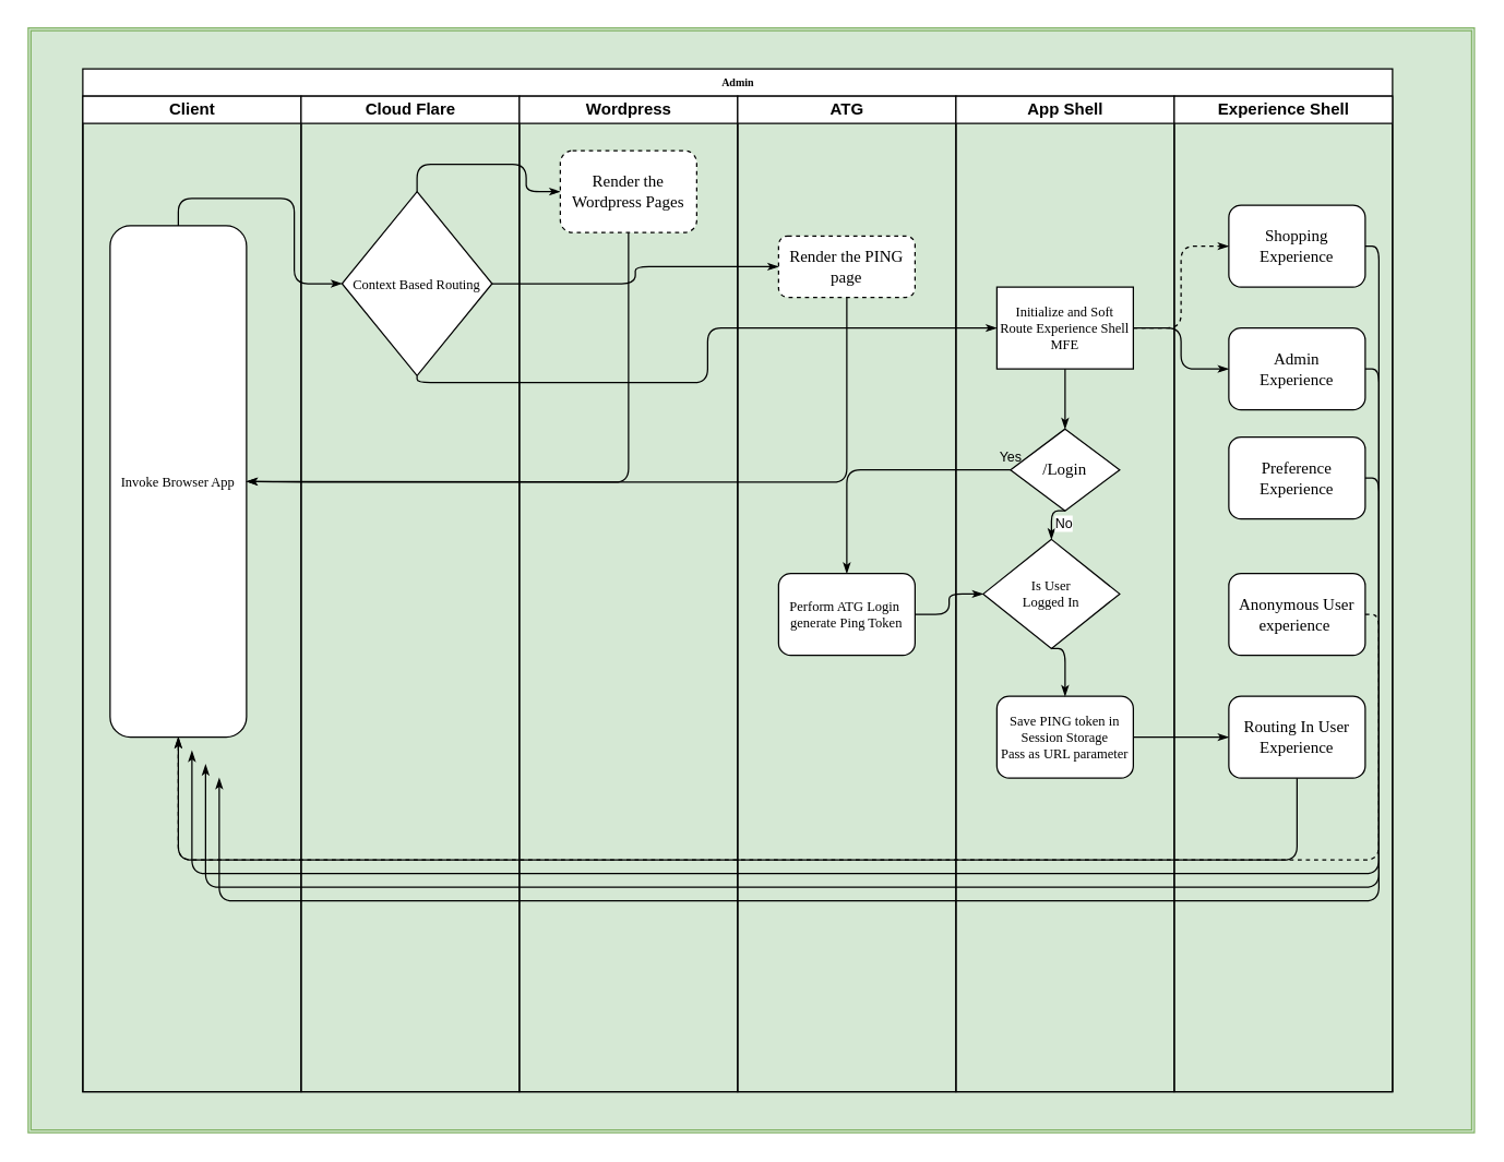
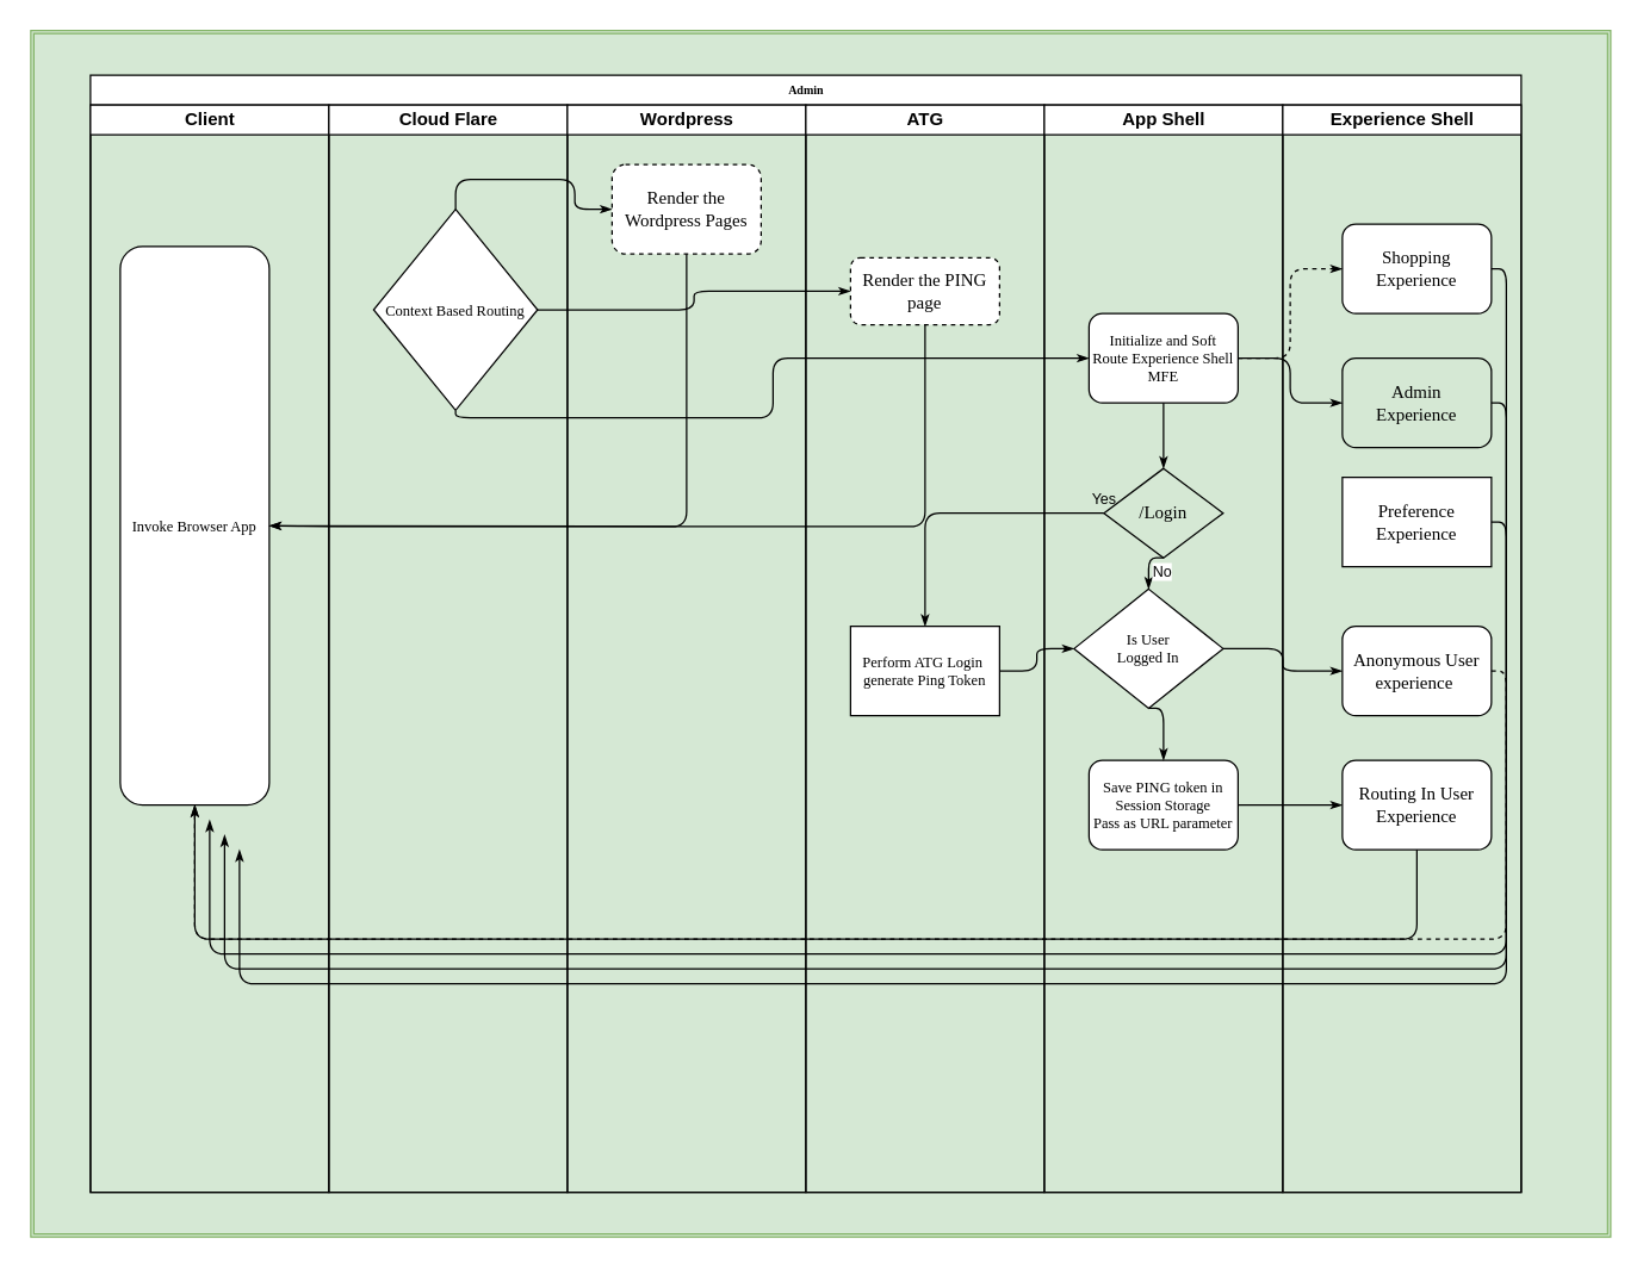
- <mxCell id="6" style="edgeStyle=orthogonalEdgeStyle;rounded=1;html=1;labelBackgroundColor=none;startArrow=none;startFill=0;startSize=5;endArrow=classicThin;endFill=1;endSize=5;jettySize=auto;orthogonalLoop=1;strokeWidth=1;fontFamily=Verdana;fontSize=8;entryX=0;entryY=0.5;entryDx=0;entryDy=0;exitX=0.5;exitY=0;exitDx=0;exitDy=0;" parent="3" source="5" target="12" edge="1"><mxGeometry relative="1" as="geometry" /></mxCell>
- <mxCell id="28" value="&lt;font style=&quot;font-size: 10px&quot;&gt;Initialize and Soft Route Experience Shell MFE&lt;/font&gt;" style="whiteSpace=wrap;html=1;shadow=0;labelBackgroundColor=none;strokeWidth=1;fontFamily=Verdana;fontSize=8;align=center;rounded=0;" parent="21" vertex="1"><mxGeometry x="30" y="140" width="100" height="60" as="geometry" /></mxCell>
+ <mxCell id="28" value="&lt;font style=&quot;font-size: 10px&quot;&gt;Initialize and Soft Route Experience Shell MFE&lt;/font&gt;" style="rounded=1;whiteSpace=wrap;html=1;shadow=0;labelBackgroundColor=none;strokeWidth=1;fontFamily=Verdana;fontSize=8;align=center;" parent="21" vertex="1"><mxGeometry x="30" y="140" width="100" height="60" as="geometry" /></mxCell>
- <mxCell id="36" value="&lt;font style=&quot;font-size: 12px&quot;&gt;Admin&lt;br&gt;Experience&lt;br&gt;&lt;/font&gt;" style="rounded=1;whiteSpace=wrap;html=1;shadow=0;labelBackgroundColor=none;strokeWidth=1;fontFamily=Verdana;fontSize=8;align=center;" vertex="1" parent="32"><mxGeometry x="40" y="170" width="100" height="60" as="geometry" /></mxCell>
+ <mxCell id="36" value="&lt;font style=&quot;font-size: 12px&quot;&gt;Admin&lt;br&gt;Experience&lt;br&gt;&lt;/font&gt;" style="rounded=1;whiteSpace=wrap;html=1;shadow=0;labelBackgroundColor=none;strokeWidth=1;fontFamily=Verdana;fontSize=8;align=center;fillColor=#d5e8d4;" vertex="1" parent="32"><mxGeometry x="40" y="170" width="100" height="60" as="geometry" /></mxCell>
- <mxCell id="23" value="&lt;span style=&quot;font-size: 12px&quot;&gt;/Login&lt;/span&gt;" style="rhombus;whiteSpace=wrap;html=1;rounded=0;shadow=0;labelBackgroundColor=none;strokeWidth=1;fontFamily=Verdana;fontSize=8;align=center;" parent="21" vertex="1"><mxGeometry x="40" y="244" width="80" height="60" as="geometry" /></mxCell>
+ <mxCell id="23" value="&lt;span style=&quot;font-size: 12px&quot;&gt;/Login&lt;/span&gt;" style="rhombus;whiteSpace=wrap;html=1;rounded=0;shadow=0;labelBackgroundColor=none;strokeWidth=1;fontFamily=Verdana;fontSize=8;align=center;fillColor=#d5e8d4;" parent="21" vertex="1"><mxGeometry x="40" y="244" width="80" height="60" as="geometry" /></mxCell>
- <mxCell id="37" value="&lt;font style=&quot;font-size: 12px&quot;&gt;Preference Experience&lt;/font&gt;" style="rounded=1;whiteSpace=wrap;html=1;shadow=0;labelBackgroundColor=none;strokeWidth=1;fontFamily=Verdana;fontSize=8;align=center;" vertex="1" parent="32"><mxGeometry x="40" y="250" width="100" height="60" as="geometry" /></mxCell>
+ <mxCell id="37" value="&lt;font style=&quot;font-size: 12px&quot;&gt;Preference Experience&lt;/font&gt;" style="whiteSpace=wrap;html=1;shadow=0;labelBackgroundColor=none;strokeWidth=1;fontFamily=Verdana;fontSize=8;align=center;rounded=0;" vertex="1" parent="32"><mxGeometry x="40" y="250" width="100" height="60" as="geometry" /></mxCell>
+ <mxCell id="17" style="edgeStyle=orthogonalEdgeStyle;rounded=1;html=1;labelBackgroundColor=none;startArrow=none;startFill=0;startSize=5;endArrow=classicThin;endFill=1;endSize=5;jettySize=auto;orthogonalLoop=1;strokeWidth=1;fontFamily=Verdana;fontSize=8;exitX=1;exitY=0.5;exitDx=0;exitDy=0;entryX=0;entryY=0.5;entryDx=0;entryDy=0;" edge="1" parent="3" source="24" target="33"><mxGeometry relative="1" as="geometry"><mxPoint x="740" y="280" as="sourcePoint" /><mxPoint x="740" y="330" as="targetPoint" /></mxGeometry></mxCell>
- <mxCell id="20" value="&lt;font style=&quot;font-size: 10px&quot;&gt;Perform ATG Login&amp;nbsp;&lt;br&gt;generate Ping Token&lt;/font&gt;" style="rounded=1;whiteSpace=wrap;html=1;shadow=0;labelBackgroundColor=none;strokeWidth=1;fontFamily=Verdana;fontSize=8;align=center;" parent="18" vertex="1"><mxGeometry x="30" y="350" width="100" height="60" as="geometry" /></mxCell>
+ <mxCell id="20" value="&lt;font style=&quot;font-size: 10px&quot;&gt;Perform ATG Login&amp;nbsp;&lt;br&gt;generate Ping Token&lt;/font&gt;" style="whiteSpace=wrap;html=1;shadow=0;labelBackgroundColor=none;strokeWidth=1;fontFamily=Verdana;fontSize=8;align=center;rounded=0;" parent="18" vertex="1"><mxGeometry x="30" y="350" width="100" height="60" as="geometry" /></mxCell>
